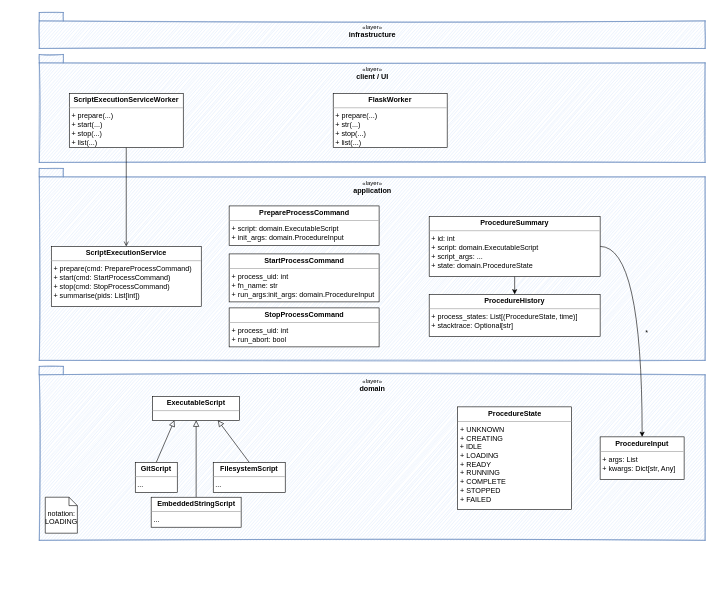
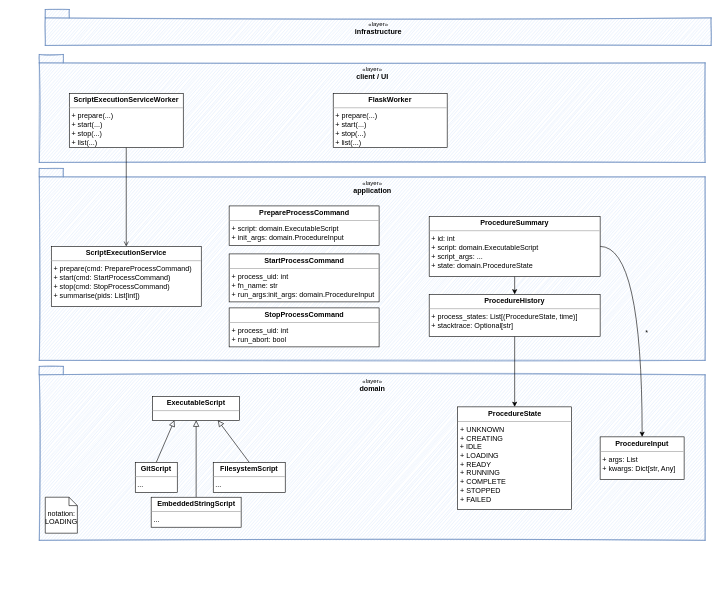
- <mxCell id="12" value="&lt;span style=&quot;font-weight: normal&quot;&gt;&lt;font style=&quot;font-size: 10px&quot;&gt;«layer»&lt;/font&gt;&lt;/span&gt;&lt;br&gt;infrastructure" style="shape=folder;fontStyle=1;spacingTop=10;tabWidth=40;tabHeight=14;tabPosition=left;html=1;fillColor=#dae8fc;strokeColor=#6c8ebf;verticalAlign=top;sketch=1;" parent="1" vertex="1"><mxGeometry x="65" width="1110" height="60" as="geometry" y="20" /></mxCell>
+ <mxCell id="12" value="&lt;span style=&quot;font-weight: normal&quot;&gt;&lt;font style=&quot;font-size: 10px&quot;&gt;«layer»&lt;/font&gt;&lt;/span&gt;&lt;br&gt;infrastructure" style="shape=folder;fontStyle=1;spacingTop=10;tabWidth=40;tabHeight=14;tabPosition=left;html=1;fillColor=#dae8fc;strokeColor=#6c8ebf;verticalAlign=top;sketch=1;" parent="1" vertex="1"><mxGeometry x="75" y="15" width="1110" height="60" as="geometry" /></mxCell>
- <mxCell id="7" value="&lt;p style=&quot;margin: 0px ; margin-top: 4px ; text-align: center&quot;&gt;&lt;b&gt;FlaskWorker&lt;/b&gt;&lt;/p&gt;&lt;hr size=&quot;1&quot;&gt;&lt;p style=&quot;margin: 0px ; margin-left: 4px&quot;&gt;&lt;/p&gt;&lt;p style=&quot;margin: 0px ; margin-left: 4px&quot;&gt;+ prepare(...)&lt;/p&gt;&lt;p style=&quot;margin: 0px ; margin-left: 4px&quot;&gt;+ str(...)&lt;/p&gt;&lt;p style=&quot;margin: 0px ; margin-left: 4px&quot;&gt;+ stop(...)&lt;/p&gt;&lt;p style=&quot;margin: 0px ; margin-left: 4px&quot;&gt;+ list(...)&lt;/p&gt;" style="verticalAlign=top;align=left;overflow=fill;fontSize=12;fontFamily=Helvetica;html=1;" parent="1" vertex="1"><mxGeometry x="555" y="155" width="190" height="90" as="geometry" /></mxCell>
+ <mxCell id="7" value="&lt;p style=&quot;margin: 0px ; margin-top: 4px ; text-align: center&quot;&gt;&lt;b&gt;FlaskWorker&lt;/b&gt;&lt;/p&gt;&lt;hr size=&quot;1&quot;&gt;&lt;p style=&quot;margin: 0px ; margin-left: 4px&quot;&gt;&lt;/p&gt;&lt;p style=&quot;margin: 0px ; margin-left: 4px&quot;&gt;+ prepare(...)&lt;/p&gt;&lt;p style=&quot;margin: 0px ; margin-left: 4px&quot;&gt;+ start(...)&lt;/p&gt;&lt;p style=&quot;margin: 0px ; margin-left: 4px&quot;&gt;+ stop(...)&lt;/p&gt;&lt;p style=&quot;margin: 0px ; margin-left: 4px&quot;&gt;+ list(...)&lt;/p&gt;" style="verticalAlign=top;align=left;overflow=fill;fontSize=12;fontFamily=Helvetica;html=1;" parent="1" vertex="1"><mxGeometry x="555" y="155" width="190" height="90" as="geometry" /></mxCell>
+ <mxCell id="24" style="edgeStyle=none;rounded=0;orthogonalLoop=1;jettySize=auto;html=1;exitX=0.5;exitY=1;exitDx=0;exitDy=0;entryX=0.5;entryY=0;entryDx=0;entryDy=0;" parent="1" source="25" target="26" edge="1"><mxGeometry relative="1" as="geometry" /></mxCell>
